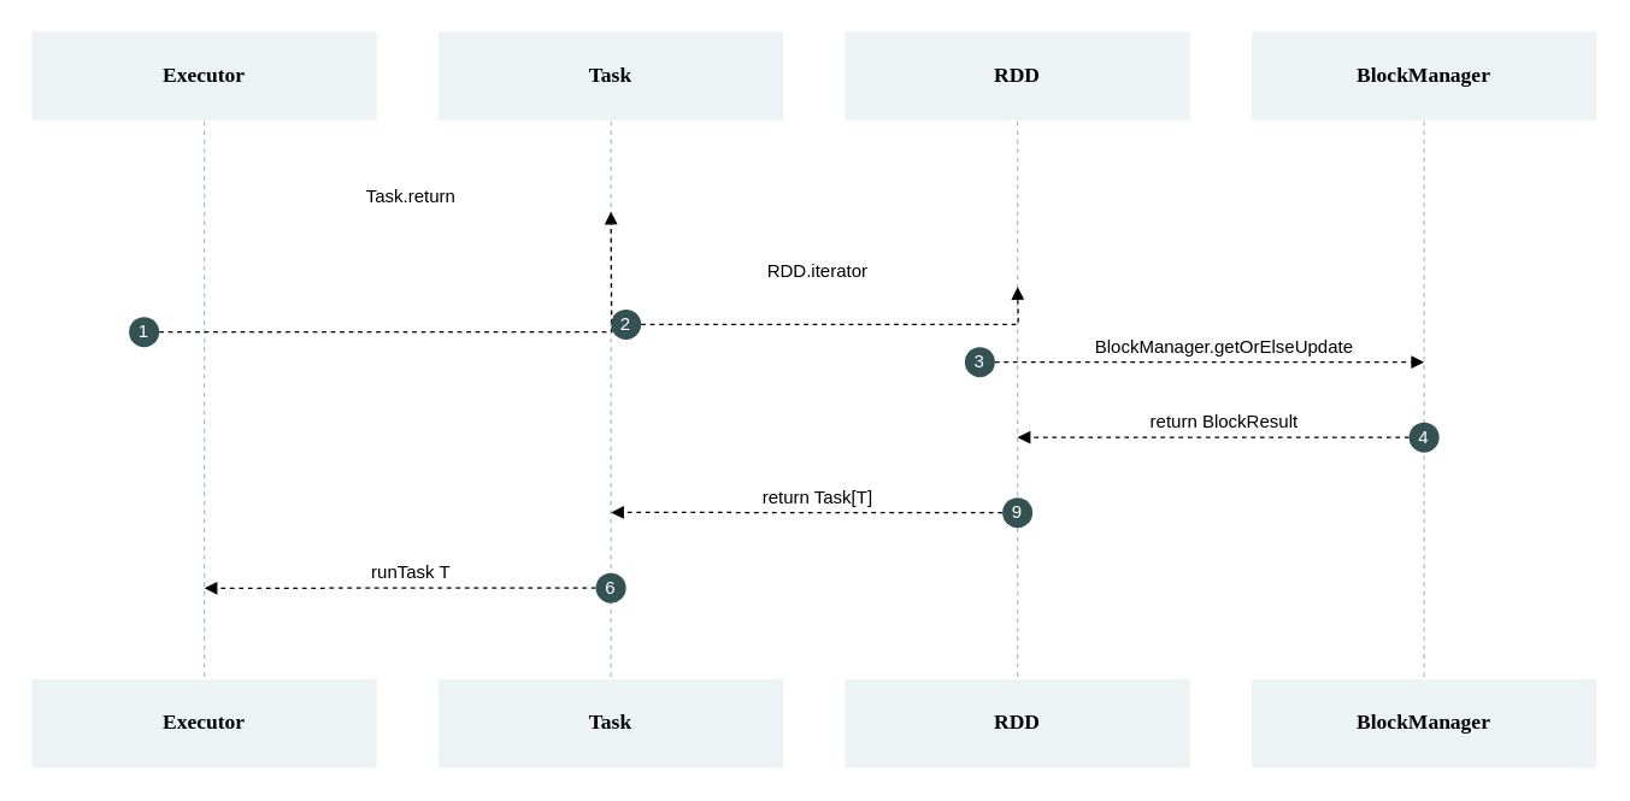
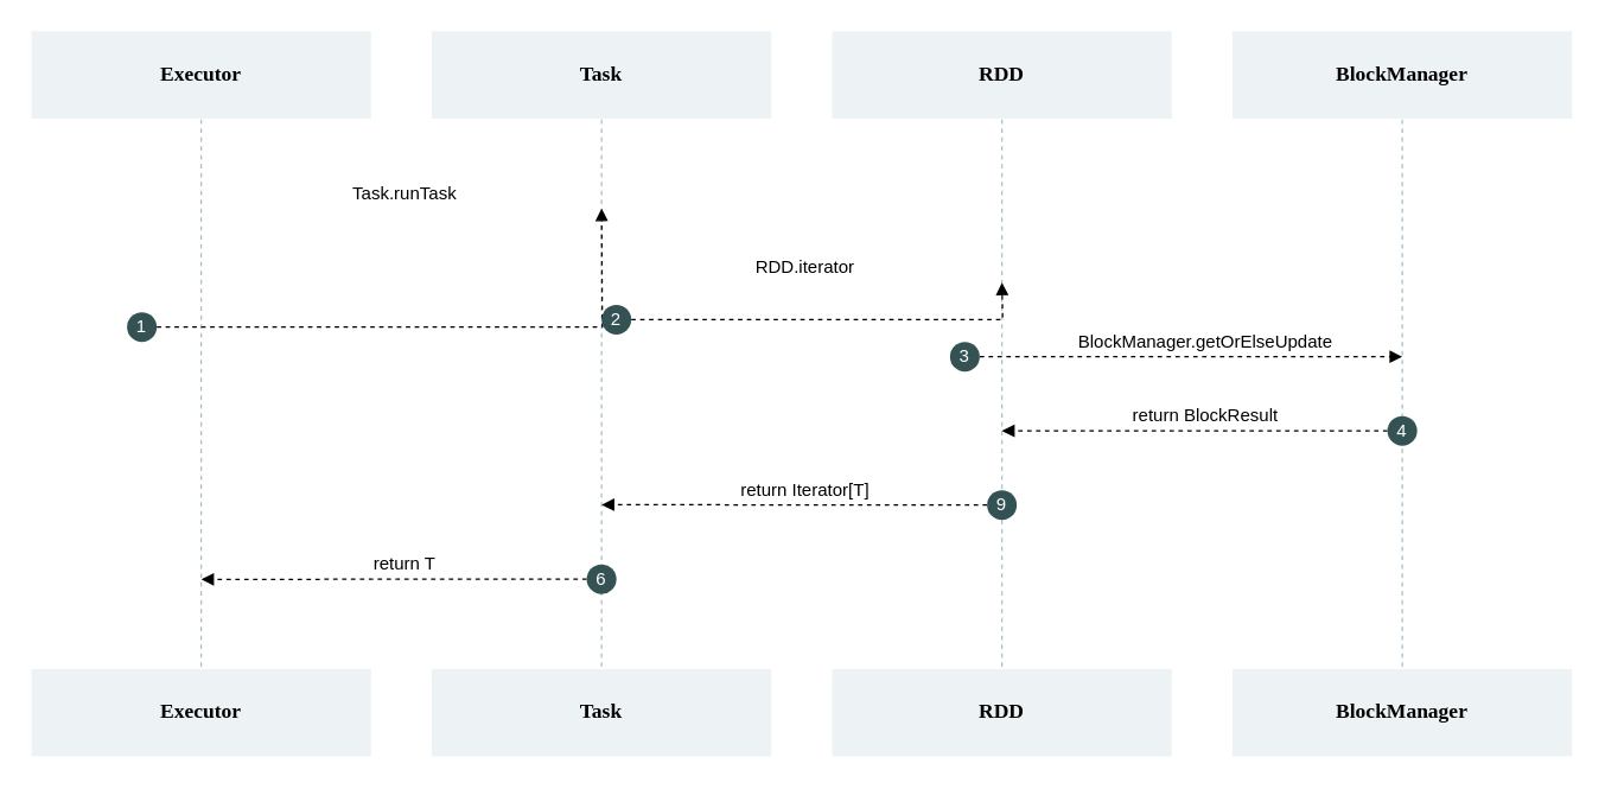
- <mxCell id="16" value="Task.return" style="text;html=1;strokeColor=none;fillColor=none;align=center;verticalAlign=middle;whiteSpace=wrap;rounded=0;fontSize=12;" parent="1" vertex="1"><mxGeometry x="145" y="120" width="255" height="20" as="geometry" /></mxCell>
+ <mxCell id="16" value="Task.runTask" style="text;html=1;strokeColor=none;fillColor=none;align=center;verticalAlign=middle;whiteSpace=wrap;rounded=0;fontSize=12;" parent="1" vertex="1"><mxGeometry x="145" y="120" width="255" height="20" as="geometry" /></mxCell>
- <mxCell id="28" value="return Task[T]" style="text;html=1;strokeColor=none;fillColor=none;align=center;verticalAlign=middle;whiteSpace=wrap;rounded=0;fontSize=12;" parent="1" vertex="1"><mxGeometry x="415" y="320" width="255" height="20" as="geometry" /></mxCell>
+ <mxCell id="28" value="return Iterator[T]" style="text;html=1;strokeColor=none;fillColor=none;align=center;verticalAlign=middle;whiteSpace=wrap;rounded=0;fontSize=12;" parent="1" vertex="1"><mxGeometry x="415" y="320" width="255" height="20" as="geometry" /></mxCell>
- <mxCell id="31" value="runTask T" style="text;html=1;strokeColor=none;fillColor=none;align=center;verticalAlign=middle;whiteSpace=wrap;rounded=0;fontSize=12;" parent="1" vertex="1"><mxGeometry x="145" y="370" width="255" height="20" as="geometry" /></mxCell>
+ <mxCell id="31" value="return T" style="text;html=1;strokeColor=none;fillColor=none;align=center;verticalAlign=middle;whiteSpace=wrap;rounded=0;fontSize=12;" parent="1" vertex="1"><mxGeometry x="145" y="370" width="255" height="20" as="geometry" /></mxCell>
